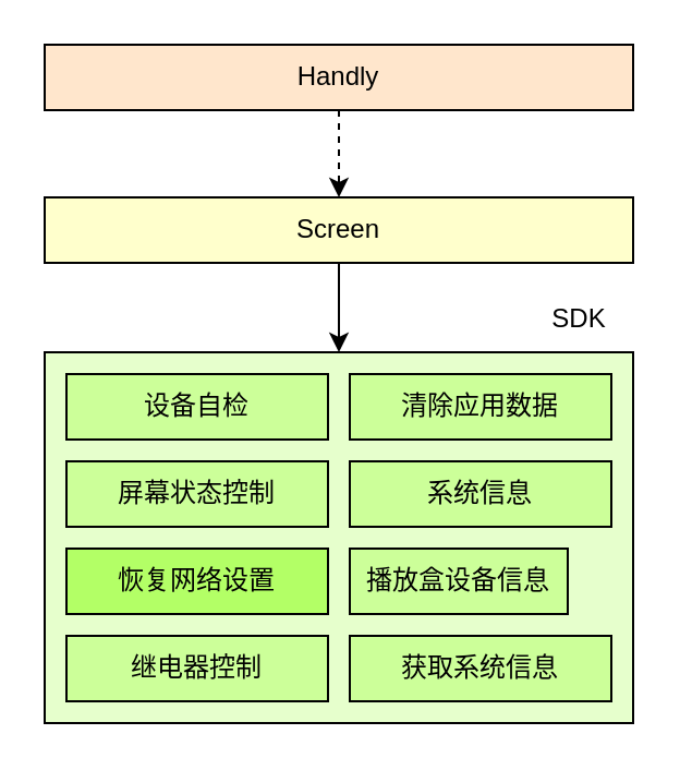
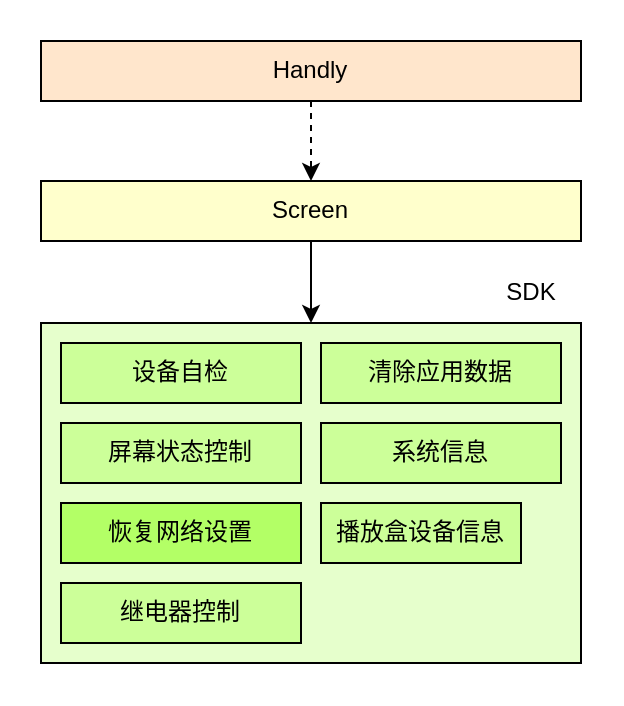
- <mxCell id="11" value="获取系统信息" style="rounded=0;whiteSpace=wrap;html=1;fillColor=#CCFF99;" vertex="1" parent="1"><mxGeometry x="160" y="291" width="120" height="30" as="geometry" /></mxCell>
